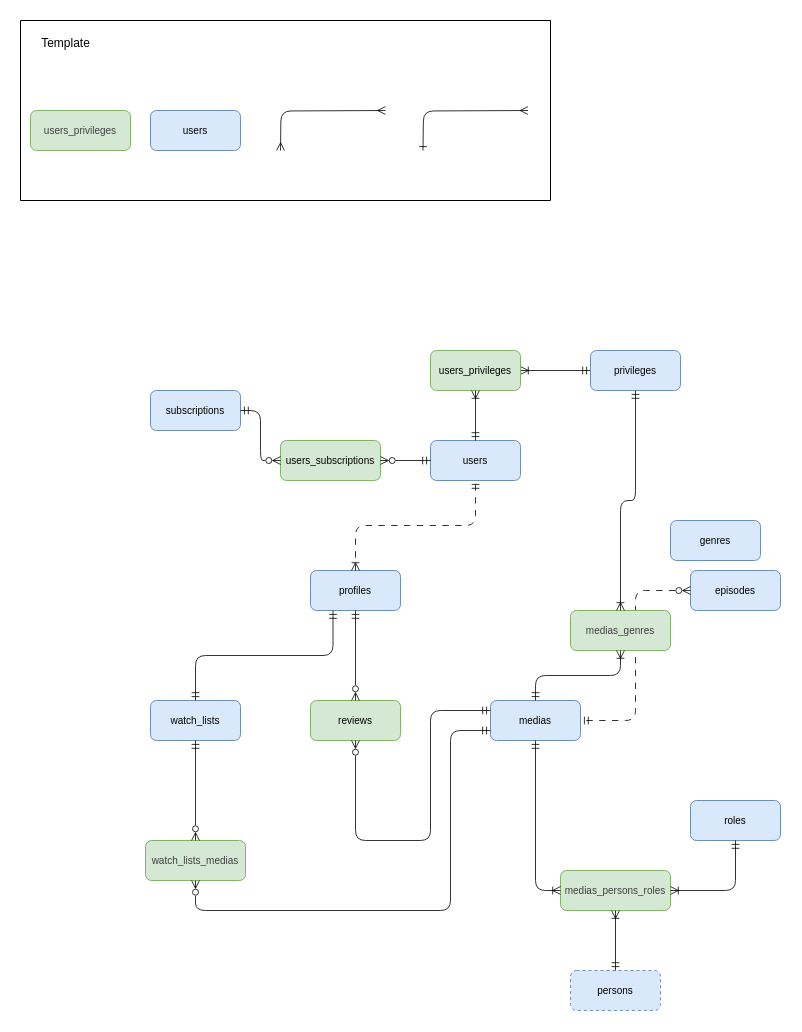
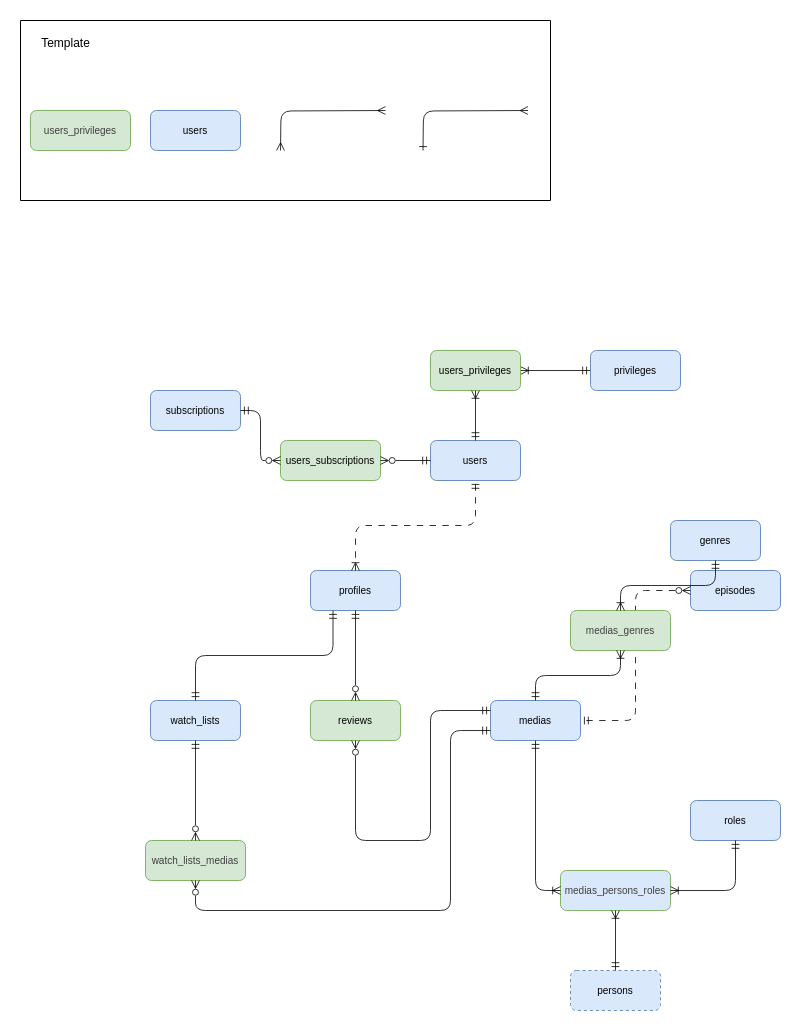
- <mxCell id="31" style="edgeStyle=orthogonalEdgeStyle;html=1;endArrow=ERmandOne;endFill=0;startArrow=ERoneToMany;startFill=0;strokeWidth=0.8;exitX=0.5;exitY=0;exitDx=0;exitDy=0;" parent="1" source="25" target="3" edge="1"><mxGeometry relative="1" as="geometry"><mxPoint x="400" y="960" as="targetPoint" /><mxPoint x="505" y="920" as="sourcePoint" /></mxGeometry></mxCell>
+ <mxCell id="31" style="edgeStyle=orthogonalEdgeStyle;html=1;endArrow=ERmandOne;endFill=0;startArrow=ERoneToMany;startFill=0;strokeWidth=0.8;entryX=0.5;entryY=1;entryDx=0;entryDy=0;exitX=0.5;exitY=0;exitDx=0;exitDy=0;" parent="1" source="25" target="17" edge="1"><mxGeometry relative="1" as="geometry"><mxPoint x="400" y="960" as="targetPoint" /><mxPoint x="505" y="920" as="sourcePoint" /></mxGeometry></mxCell>
- <mxCell id="27" value="&lt;span style=&quot;color: rgb(63, 63, 63); font-size: 10px;&quot;&gt;medias_persons_roles&lt;/span&gt;" style="rounded=1;whiteSpace=wrap;html=1;fillColor=#d5e8d4;strokeColor=#82b366;" parent="1" vertex="1"><mxGeometry x="560" y="870" width="110" height="40" as="geometry" /></mxCell>
+ <mxCell id="27" value="&lt;span style=&quot;color: rgb(63, 63, 63); font-size: 10px;&quot;&gt;medias_persons_roles&lt;/span&gt;" style="rounded=1;whiteSpace=wrap;html=1;fillColor=#dae8fc;strokeColor=#82b366;" parent="1" vertex="1"><mxGeometry x="560" y="870" width="110" height="40" as="geometry" /></mxCell>
